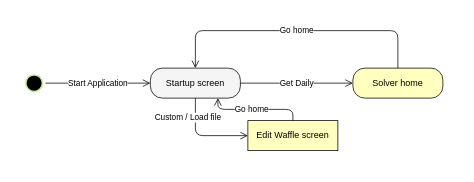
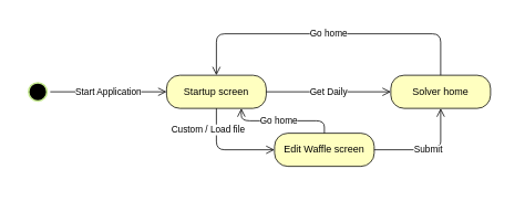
- <mxCell id="5" value="Startup screen" style="rounded=1;whiteSpace=wrap;html=1;arcSize=40;fontColor=#000000;fillColor=#f5f5f5;strokeColor=#000000;" parent="1" vertex="1"><mxGeometry x="200" y="90" width="120" height="40" as="geometry" /></mxCell>
+ <mxCell id="5" value="Startup screen" style="rounded=1;whiteSpace=wrap;html=1;arcSize=40;fontColor=#000000;fillColor=#FFFFC0;strokeColor=#000000;" parent="1" vertex="1"><mxGeometry x="200" y="90" width="120" height="40" as="geometry" /></mxCell>
- <mxCell id="8" value="Edit Waffle screen" style="whiteSpace=wrap;html=1;arcSize=40;fontColor=#000000;fillColor=#FFFFC0;strokeColor=#000000;rounded=0;" parent="1" vertex="1"><mxGeometry x="330" y="160" width="120" height="40" as="geometry" /></mxCell>
+ <mxCell id="8" value="Edit Waffle screen" style="rounded=1;whiteSpace=wrap;html=1;arcSize=40;fontColor=#000000;fillColor=#FFFFC0;strokeColor=#000000;" parent="1" vertex="1"><mxGeometry x="330" y="160" width="120" height="40" as="geometry" /></mxCell>
+ <mxCell id="10" value="Submit" style="edgeStyle=orthogonalEdgeStyle;html=1;verticalAlign=bottom;endArrow=open;endSize=8;strokeColor=#000000;exitX=1;exitY=0.5;exitDx=0;exitDy=0;spacingBottom=1;entryX=0.5;entryY=1;entryDx=0;entryDy=0;" parent="1" source="8" target="6" edge="1"><mxGeometry y="-10" relative="1" as="geometry"><mxPoint x="470" y="120" as="targetPoint" /><mxPoint x="330" y="120" as="sourcePoint" /><mxPoint as="offset" /></mxGeometry></mxCell>
